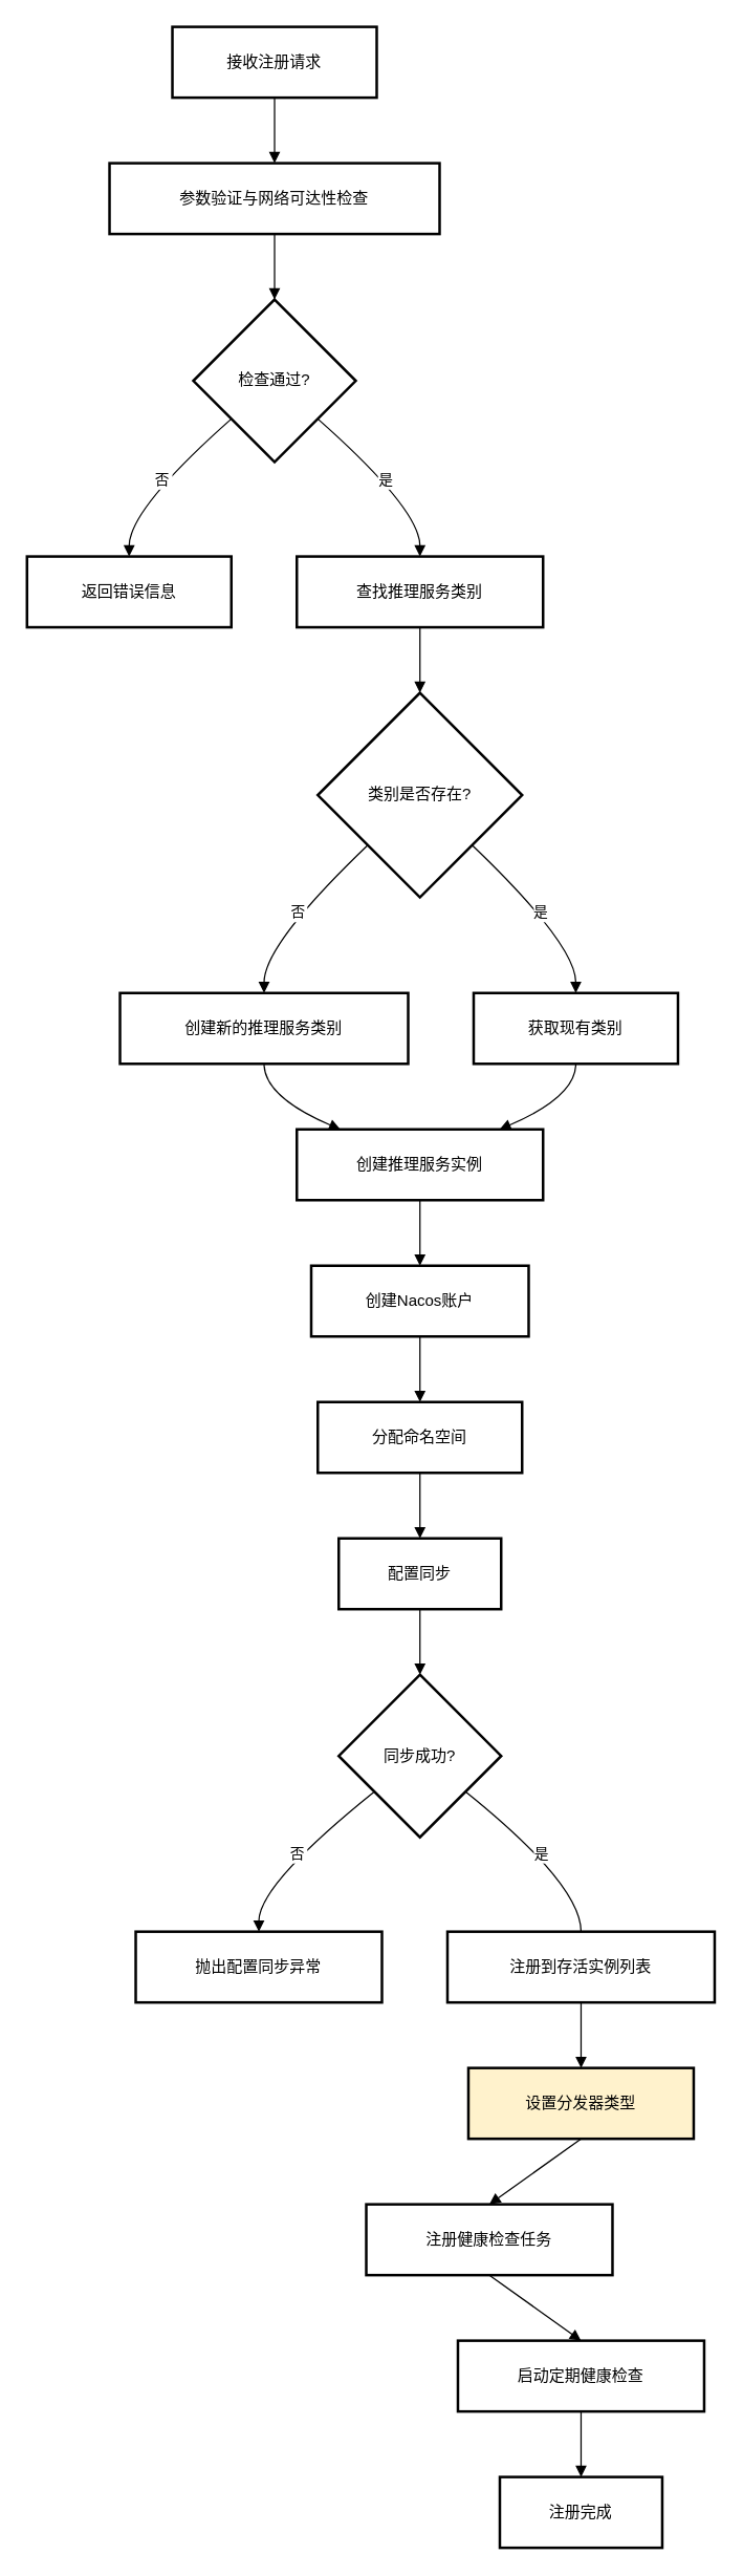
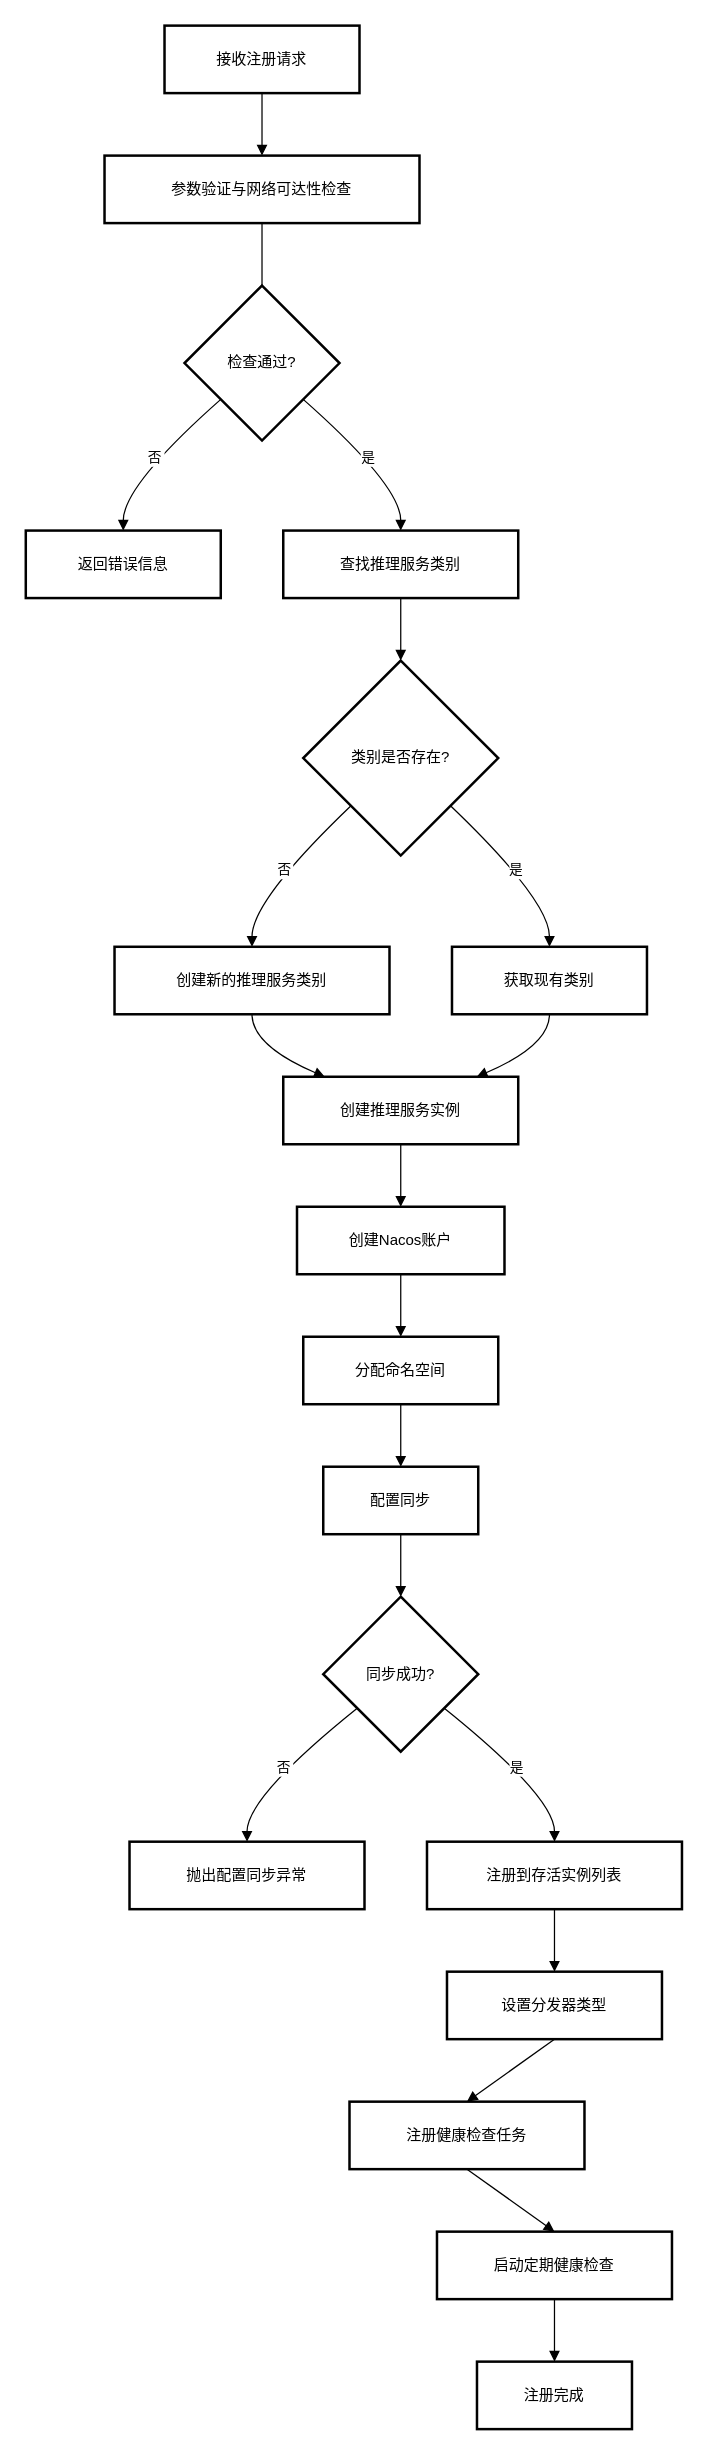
- <mxCell id="22" value="" style="curved=1;startArrow=none;endArrow=block;exitX=0.5;exitY=1;entryX=0.5;entryY=0;rounded=0;" edge="1" parent="1" source="3" target="4"><mxGeometry relative="1" as="geometry"><Array as="points" /></mxGeometry></mxCell>
+ <mxCell id="22" value="" style="curved=1;startArrow=none;endArrow=none;exitX=0.5;exitY=1;entryX=0.5;entryY=0;rounded=0;" edge="1" parent="1" source="3" target="4"><mxGeometry relative="1" as="geometry"><Array as="points" /></mxGeometry></mxCell>
- <mxCell id="35" value="是" style="curved=1;startArrow=none;endArrow=none;exitX=1;exitY=0.89;entryX=0.5;entryY=0;rounded=0;" edge="1" parent="1" source="14" target="16"><mxGeometry relative="1" as="geometry"><Array as="points"><mxPoint x="443" y="1437" /></Array></mxGeometry></mxCell>
+ <mxCell id="35" value="是" style="curved=1;startArrow=none;endArrow=block;exitX=1;exitY=0.89;entryX=0.5;entryY=0;rounded=0;" edge="1" parent="1" source="14" target="16"><mxGeometry relative="1" as="geometry"><Array as="points"><mxPoint x="443" y="1437" /></Array></mxGeometry></mxCell>
- <mxCell id="17" value="设置分发器类型" style="whiteSpace=wrap;strokeWidth=2;fillColor=#fff2cc;" vertex="1" parent="1"><mxGeometry x="357" y="1577" width="172" height="54" as="geometry" /></mxCell>
+ <mxCell id="17" value="设置分发器类型" style="whiteSpace=wrap;strokeWidth=2;" vertex="1" parent="1"><mxGeometry x="357" y="1577" width="172" height="54" as="geometry" /></mxCell>
